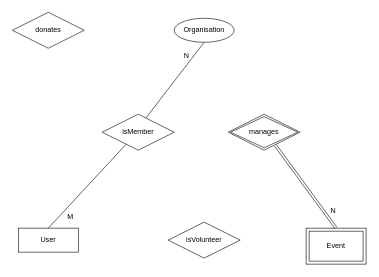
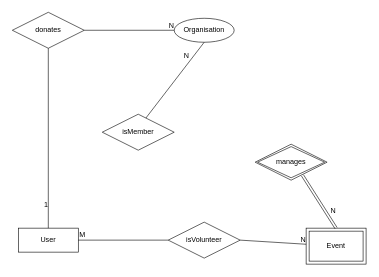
+ <mxCell id="21" value="" style="endArrow=none;html=1;rounded=0;exitX=1;exitY=0.5;exitDx=0;exitDy=0;entryX=0;entryY=0.5;entryDx=0;entryDy=0;" edge="1" parent="1" source="18" target="3"><mxGeometry relative="1" as="geometry"><mxPoint x="170" y="50" as="sourcePoint" /><mxPoint x="260" y="50" as="targetPoint" /></mxGeometry></mxCell>
+ <mxCell id="22" value="N" style="resizable=0;html=1;align=right;verticalAlign=bottom;" connectable="0" vertex="1" parent="21"><mxGeometry x="1" relative="1" as="geometry" /></mxCell>
- <mxCell id="5" value="manages" style="shape=rhombus;double=1;perimeter=rhombusPerimeter;whiteSpace=wrap;html=1;align=center;" vertex="1" parent="1"><mxGeometry x="380" y="190" width="120" height="60" as="geometry" /></mxCell>
+ <mxCell id="5" value="manages" style="shape=rhombus;double=1;perimeter=rhombusPerimeter;whiteSpace=wrap;html=1;align=center;" vertex="1" parent="1"><mxGeometry x="425" y="240" width="120" height="60" as="geometry" /></mxCell>
+ <mxCell id="19" value="" style="endArrow=none;html=1;rounded=0;exitX=0.5;exitY=1;exitDx=0;exitDy=0;entryX=0.5;entryY=0;entryDx=0;entryDy=0;" edge="1" parent="1" source="18" target="2"><mxGeometry relative="1" as="geometry"><mxPoint x="-30" y="200" as="sourcePoint" /><mxPoint x="130" y="200" as="targetPoint" /></mxGeometry></mxCell>
+ <mxCell id="20" value="1" style="resizable=0;html=1;align=right;verticalAlign=bottom;" connectable="0" vertex="1" parent="19"><mxGeometry x="1" relative="1" as="geometry"><mxPoint y="-30" as="offset" /></mxGeometry></mxCell>
- <mxCell id="11" value="" style="endArrow=none;html=1;rounded=0;exitX=0.5;exitY=0;exitDx=0;exitDy=0;entryX=0.333;entryY=0.833;entryDx=0;entryDy=0;entryPerimeter=0;" edge="1" parent="1" source="2" target="10"><mxGeometry relative="1" as="geometry"><mxPoint x="80" y="380" as="sourcePoint" /><mxPoint x="340" y="70" as="targetPoint" /></mxGeometry></mxCell>
- <mxCell id="12" value="M" style="resizable=0;html=1;align=left;verticalAlign=bottom;" connectable="0" vertex="1" parent="11"><mxGeometry x="-1" relative="1" as="geometry"><mxPoint x="30" y="-10" as="offset" /></mxGeometry></mxCell>
+ <mxCell id="16" value="" style="endArrow=none;html=1;rounded=0;exitX=1;exitY=0.5;exitDx=0;exitDy=0;" edge="1" parent="1" source="2" target="15"><mxGeometry relative="1" as="geometry"><mxPoint x="130" y="400" as="sourcePoint" /><mxPoint x="510" y="400" as="targetPoint" /></mxGeometry></mxCell>
+ <mxCell id="17" value="M" style="resizable=0;html=1;align=left;verticalAlign=bottom;" connectable="0" vertex="1" parent="16"><mxGeometry x="-1" relative="1" as="geometry" /></mxCell>
+ <mxCell id="13" value="" style="endArrow=none;html=1;rounded=0;exitX=1;exitY=0.5;exitDx=0;exitDy=0;startArrow=none;" edge="1" parent="1" source="15" target="4"><mxGeometry relative="1" as="geometry"><mxPoint x="400" y="320" as="sourcePoint" /><mxPoint x="560" y="320" as="targetPoint" /></mxGeometry></mxCell>
+ <mxCell id="14" value="N" style="resizable=0;html=1;align=right;verticalAlign=bottom;" connectable="0" vertex="1" parent="13"><mxGeometry x="1" relative="1" as="geometry" /></mxCell>
